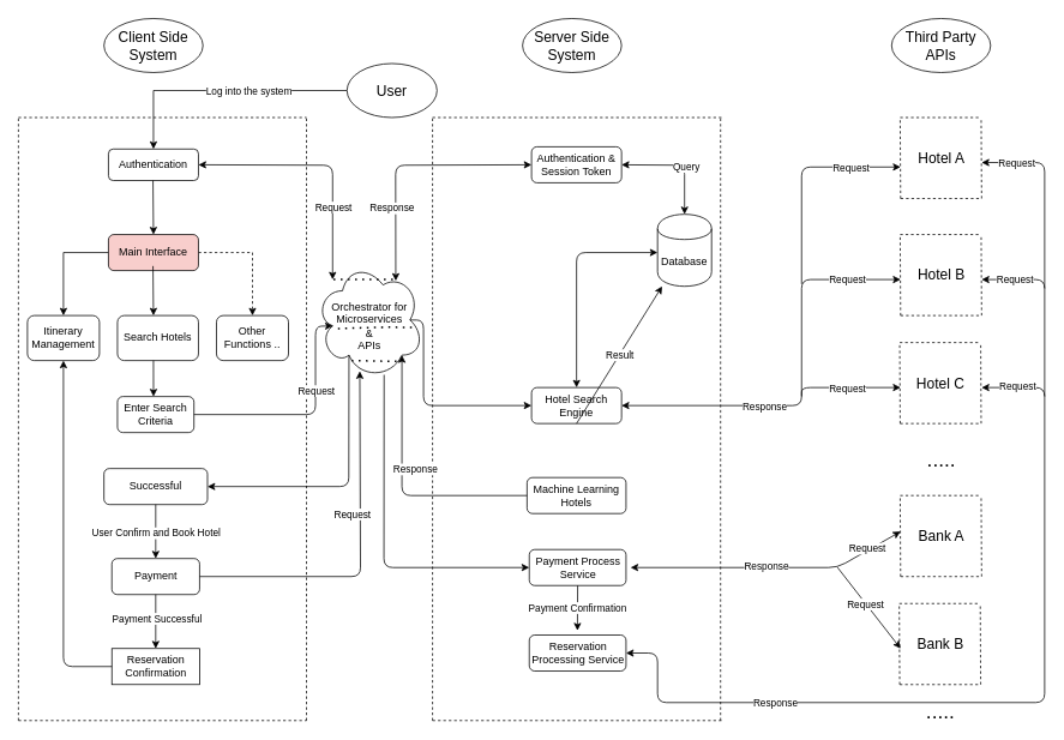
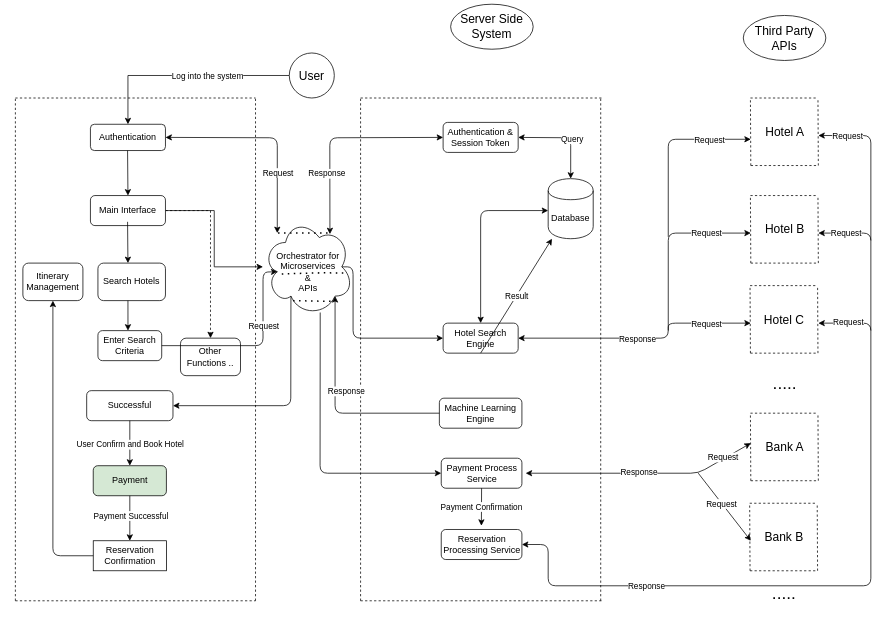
- <mxCell id="16" value="&lt;font style=&quot;font-size: 16px&quot;&gt;Client Side System&lt;/font&gt;" style="ellipse;whiteSpace=wrap;html=1;" vertex="1" parent="1"><mxGeometry x="115" y="20" width="110" height="60" as="geometry" /></mxCell>
- <mxCell id="17" value="&lt;font style=&quot;font-size: 16px&quot;&gt;Server Side System&lt;/font&gt;" style="ellipse;whiteSpace=wrap;html=1;" vertex="1" parent="1"><mxGeometry x="580" y="20" width="110" height="60" as="geometry" /></mxCell>
+ <mxCell id="17" value="&lt;font style=&quot;font-size: 16px&quot;&gt;Server Side System&lt;/font&gt;" style="ellipse;whiteSpace=wrap;html=1;" vertex="1" parent="1"><mxGeometry x="600" y="5" width="110" height="60" as="geometry" /></mxCell>
- <mxCell id="15" value="&lt;font style=&quot;font-size: 16px&quot;&gt;User&lt;/font&gt;" style="ellipse;whiteSpace=wrap;html=1;aspect=fixed;" vertex="1" parent="1"><mxGeometry x="385" y="70" width="100" height="60" as="geometry" /></mxCell>
+ <mxCell id="15" value="&lt;font style=&quot;font-size: 16px&quot;&gt;User&lt;/font&gt;" style="ellipse;whiteSpace=wrap;html=1;aspect=fixed;" vertex="1" parent="1"><mxGeometry x="385" y="70" width="60" height="60" as="geometry" /></mxCell>
- <mxCell id="3" style="edgeStyle=orthogonalEdgeStyle;rounded=0;orthogonalLoop=1;jettySize=auto;html=1;entryX=0.5;entryY=0;entryDx=0;entryDy=0;" edge="1" parent="1" source="5" target="7"><mxGeometry relative="1" as="geometry" /></mxCell>
+ <mxCell id="3" style="edgeStyle=orthogonalEdgeStyle;rounded=0;orthogonalLoop=1;jettySize=auto;html=1;" edge="1" parent="1" source="5" target="30"><mxGeometry relative="1" as="geometry" /></mxCell>
- <mxCell id="5" value="Main Interface" style="rounded=1;whiteSpace=wrap;html=1;fillColor=#f8cecc;" vertex="1" parent="1"><mxGeometry x="120" y="260" width="100" height="40" as="geometry" /></mxCell>
+ <mxCell id="5" value="Main Interface" style="rounded=1;whiteSpace=wrap;html=1;" vertex="1" parent="1"><mxGeometry x="120" y="260" width="100" height="40" as="geometry" /></mxCell>
- <mxCell id="26" value="Other Functions .." style="whiteSpace=wrap;html=1;rounded=1;" vertex="1" parent="1"><mxGeometry x="240" y="350" width="80" height="50" as="geometry" /></mxCell>
+ <mxCell id="26" value="Other Functions .." style="whiteSpace=wrap;html=1;rounded=1;" vertex="1" parent="1"><mxGeometry x="240" y="450" width="80" height="50" as="geometry" /></mxCell>
- <mxCell id="61" value="Machine Learning Hotels" style="rounded=1;whiteSpace=wrap;html=1;" vertex="1" parent="1"><mxGeometry x="585" y="530" width="110" height="40" as="geometry" /></mxCell>
+ <mxCell id="61" value="Machine Learning Engine" style="rounded=1;whiteSpace=wrap;html=1;" vertex="1" parent="1"><mxGeometry x="585" y="530" width="110" height="40" as="geometry" /></mxCell>
- <mxCell id="71" value="Payment" style="rounded=1;whiteSpace=wrap;html=1;" vertex="1" parent="1"><mxGeometry x="123.75" y="620" width="97.5" height="40" as="geometry" /></mxCell>
+ <mxCell id="71" value="Payment" style="rounded=1;whiteSpace=wrap;html=1;fillColor=#d5e8d4;" vertex="1" parent="1"><mxGeometry x="123.75" y="620" width="97.5" height="40" as="geometry" /></mxCell>
- <mxCell id="74" value="" style="endArrow=classic;html=1;exitX=1;exitY=0.5;exitDx=0;exitDy=0;entryX=0.41;entryY=0.937;entryDx=0;entryDy=0;entryPerimeter=0;" edge="1" parent="1" source="71" target="30"><mxGeometry width="50" height="50" relative="1" as="geometry"><mxPoint x="225" y="470" as="sourcePoint" /><mxPoint x="359" y="385" as="targetPoint" /><Array as="points"><mxPoint x="400" y="640" /></Array></mxGeometry></mxCell>
- <mxCell id="75" value="Request" style="edgeLabel;html=1;align=center;verticalAlign=middle;resizable=0;points=[];" vertex="1" connectable="0" parent="74"><mxGeometry x="0.071" y="27" relative="1" as="geometry"><mxPoint x="17.14" y="-30.84" as="offset" /></mxGeometry></mxCell>
